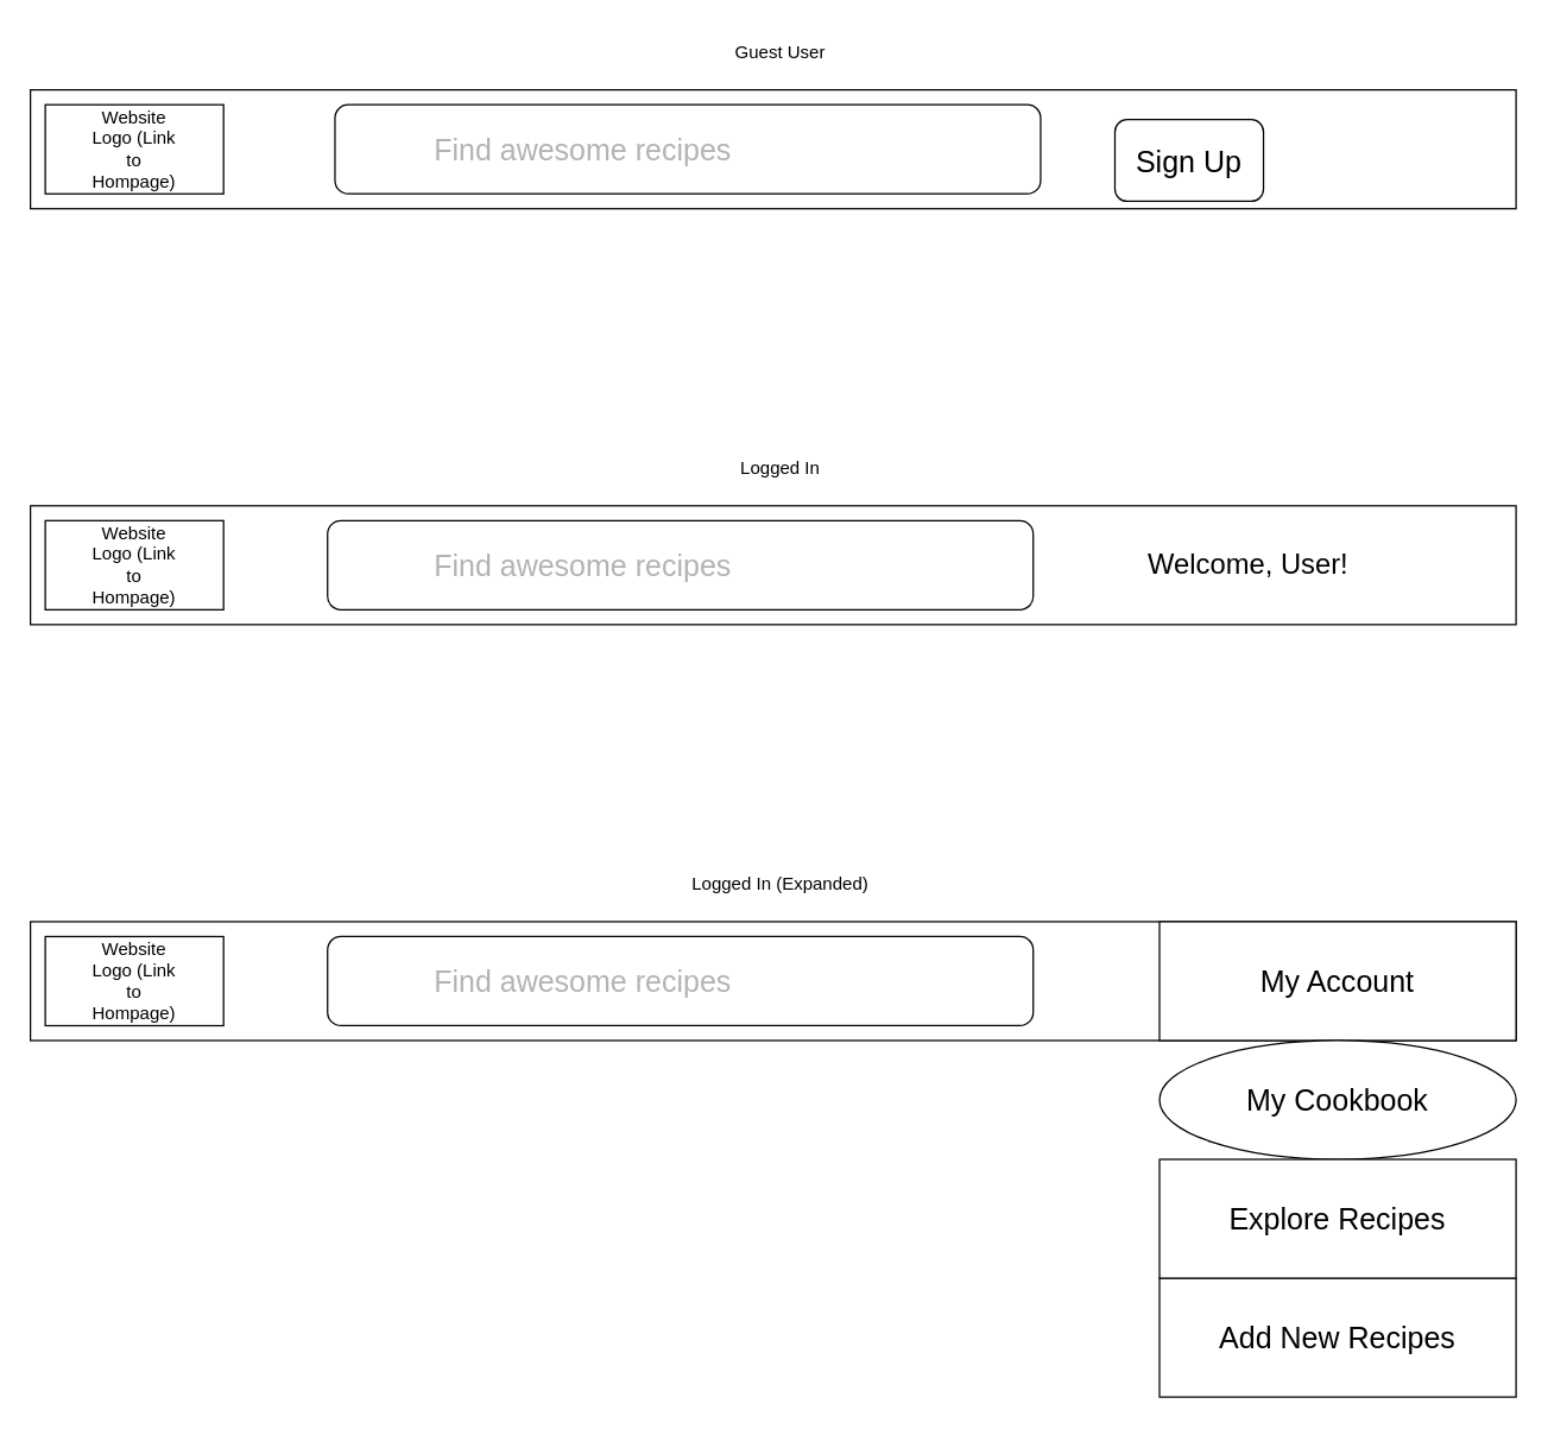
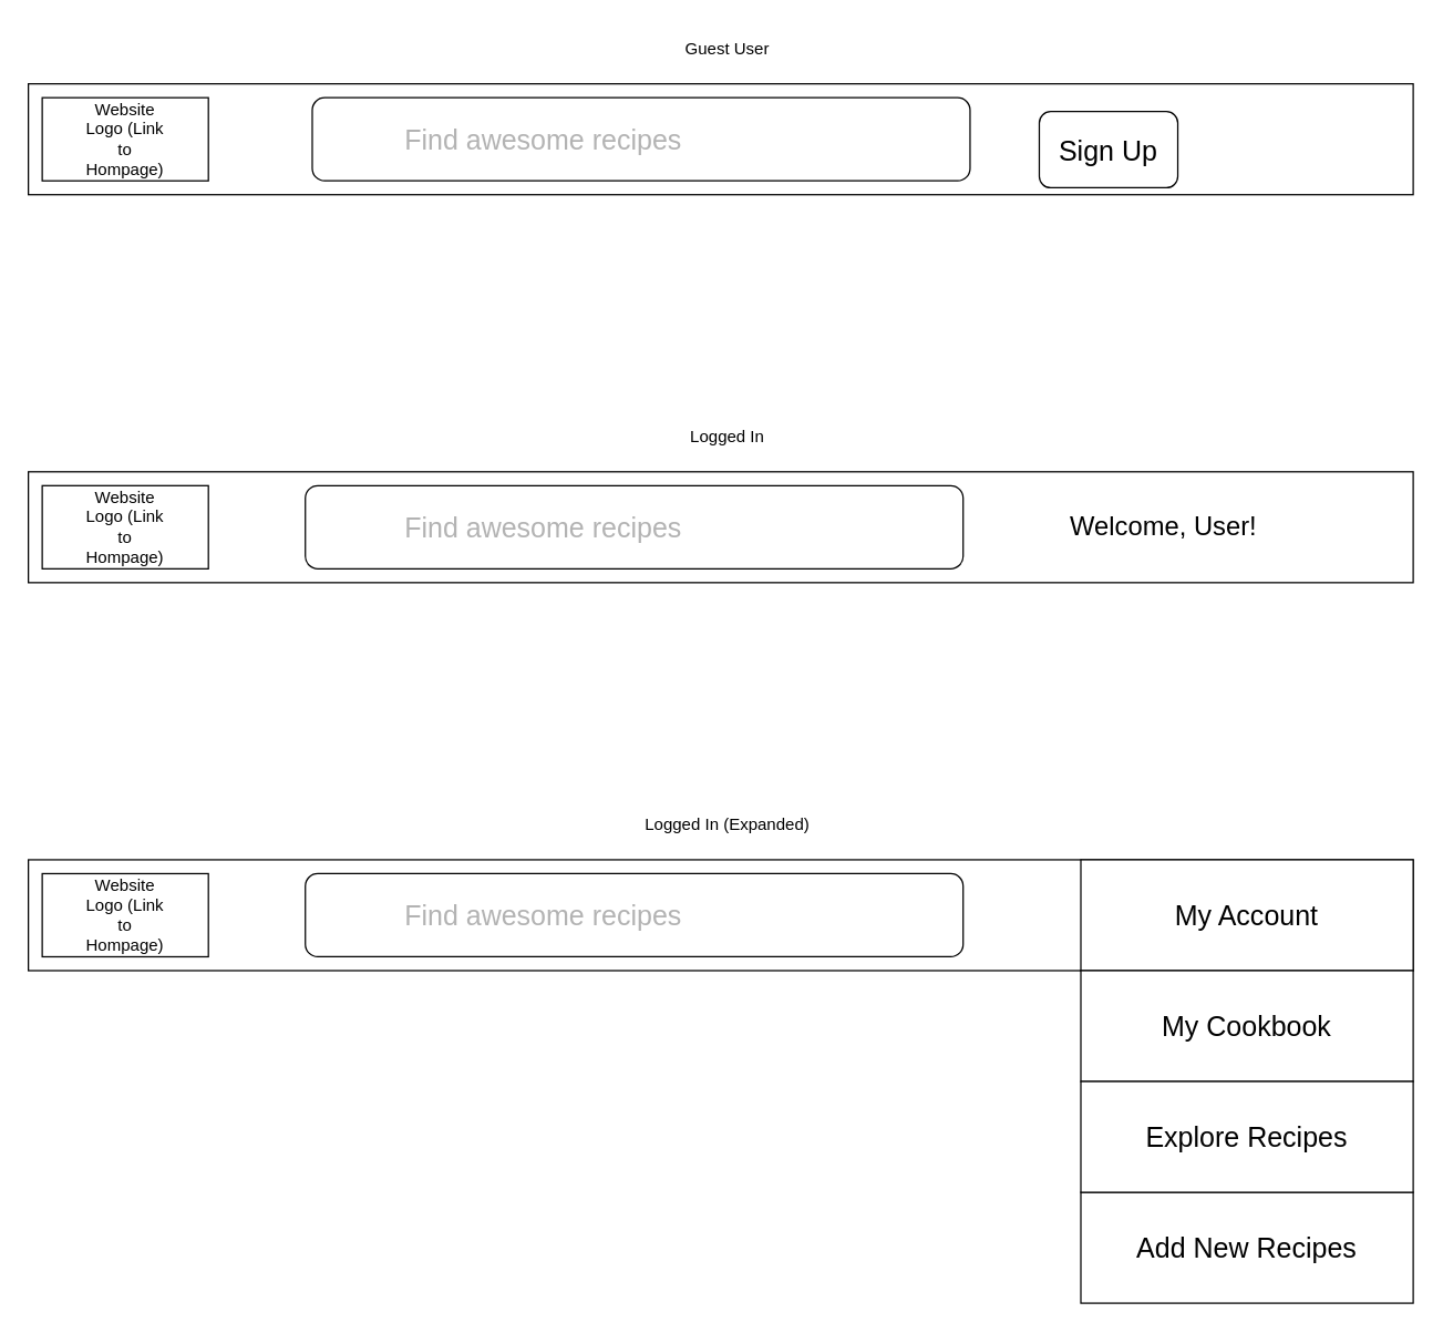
- <mxCell id="26" value="My Cookbook" style="ellipse;whiteSpace=wrap;html=1;fontSize=20;fontColor=#000000;align=center;" parent="1" vertex="1"><mxGeometry x="780" y="700" width="240" height="80" as="geometry" /></mxCell>
+ <mxCell id="26" value="My Cookbook" style="rounded=0;whiteSpace=wrap;html=1;fontSize=20;fontColor=#000000;align=center;" parent="1" vertex="1"><mxGeometry x="780" y="700" width="240" height="80" as="geometry" /></mxCell>
